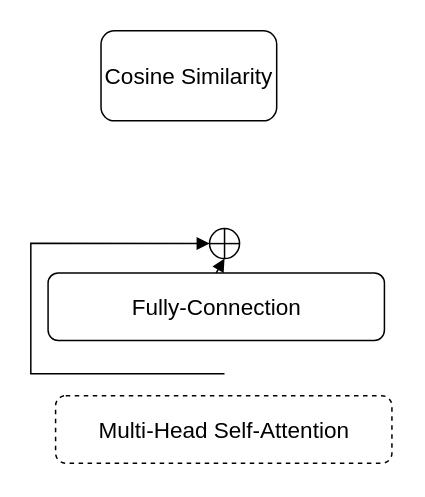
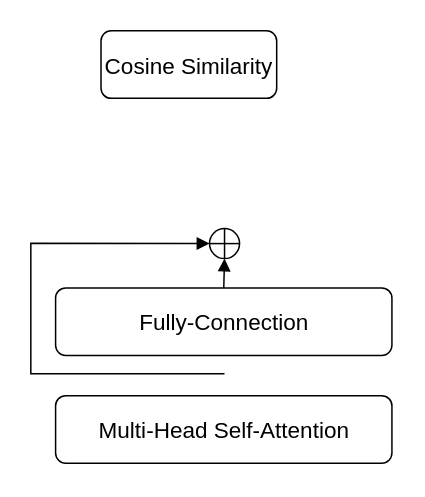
- <mxCell id="2" value="Cosine Similarity" style="rounded=1;whiteSpace=wrap;html=1;fontSize=15;" vertex="1" parent="1"><mxGeometry x="66.75" y="20" width="117" height="60" as="geometry" /></mxCell>
+ <mxCell id="2" value="Cosine Similarity" style="rounded=1;whiteSpace=wrap;html=1;fontSize=15;" vertex="1" parent="1"><mxGeometry x="66.75" y="20" width="117" height="45" as="geometry" /></mxCell>
- <mxCell id="4" value="Fully-Connection" style="rounded=1;whiteSpace=wrap;html=1;fontSize=15;" vertex="1" parent="1"><mxGeometry x="31.5" y="181.25" width="224" height="45" as="geometry" /></mxCell>
+ <mxCell id="4" value="Fully-Connection" style="rounded=1;whiteSpace=wrap;html=1;fontSize=15;" vertex="1" parent="1"><mxGeometry x="36.5" y="191.25" width="224" height="45" as="geometry" /></mxCell>
- <mxCell id="3" value="Multi-Head Self-Attention" style="rounded=1;whiteSpace=wrap;html=1;fontSize=15;dashed=1;" vertex="1" parent="1"><mxGeometry x="36.5" y="263.02" width="224" height="45" as="geometry" /></mxCell>
+ <mxCell id="3" value="Multi-Head Self-Attention" style="rounded=1;whiteSpace=wrap;html=1;fontSize=15;" vertex="1" parent="1"><mxGeometry x="36.5" y="263.02" width="224" height="45" as="geometry" /></mxCell>
